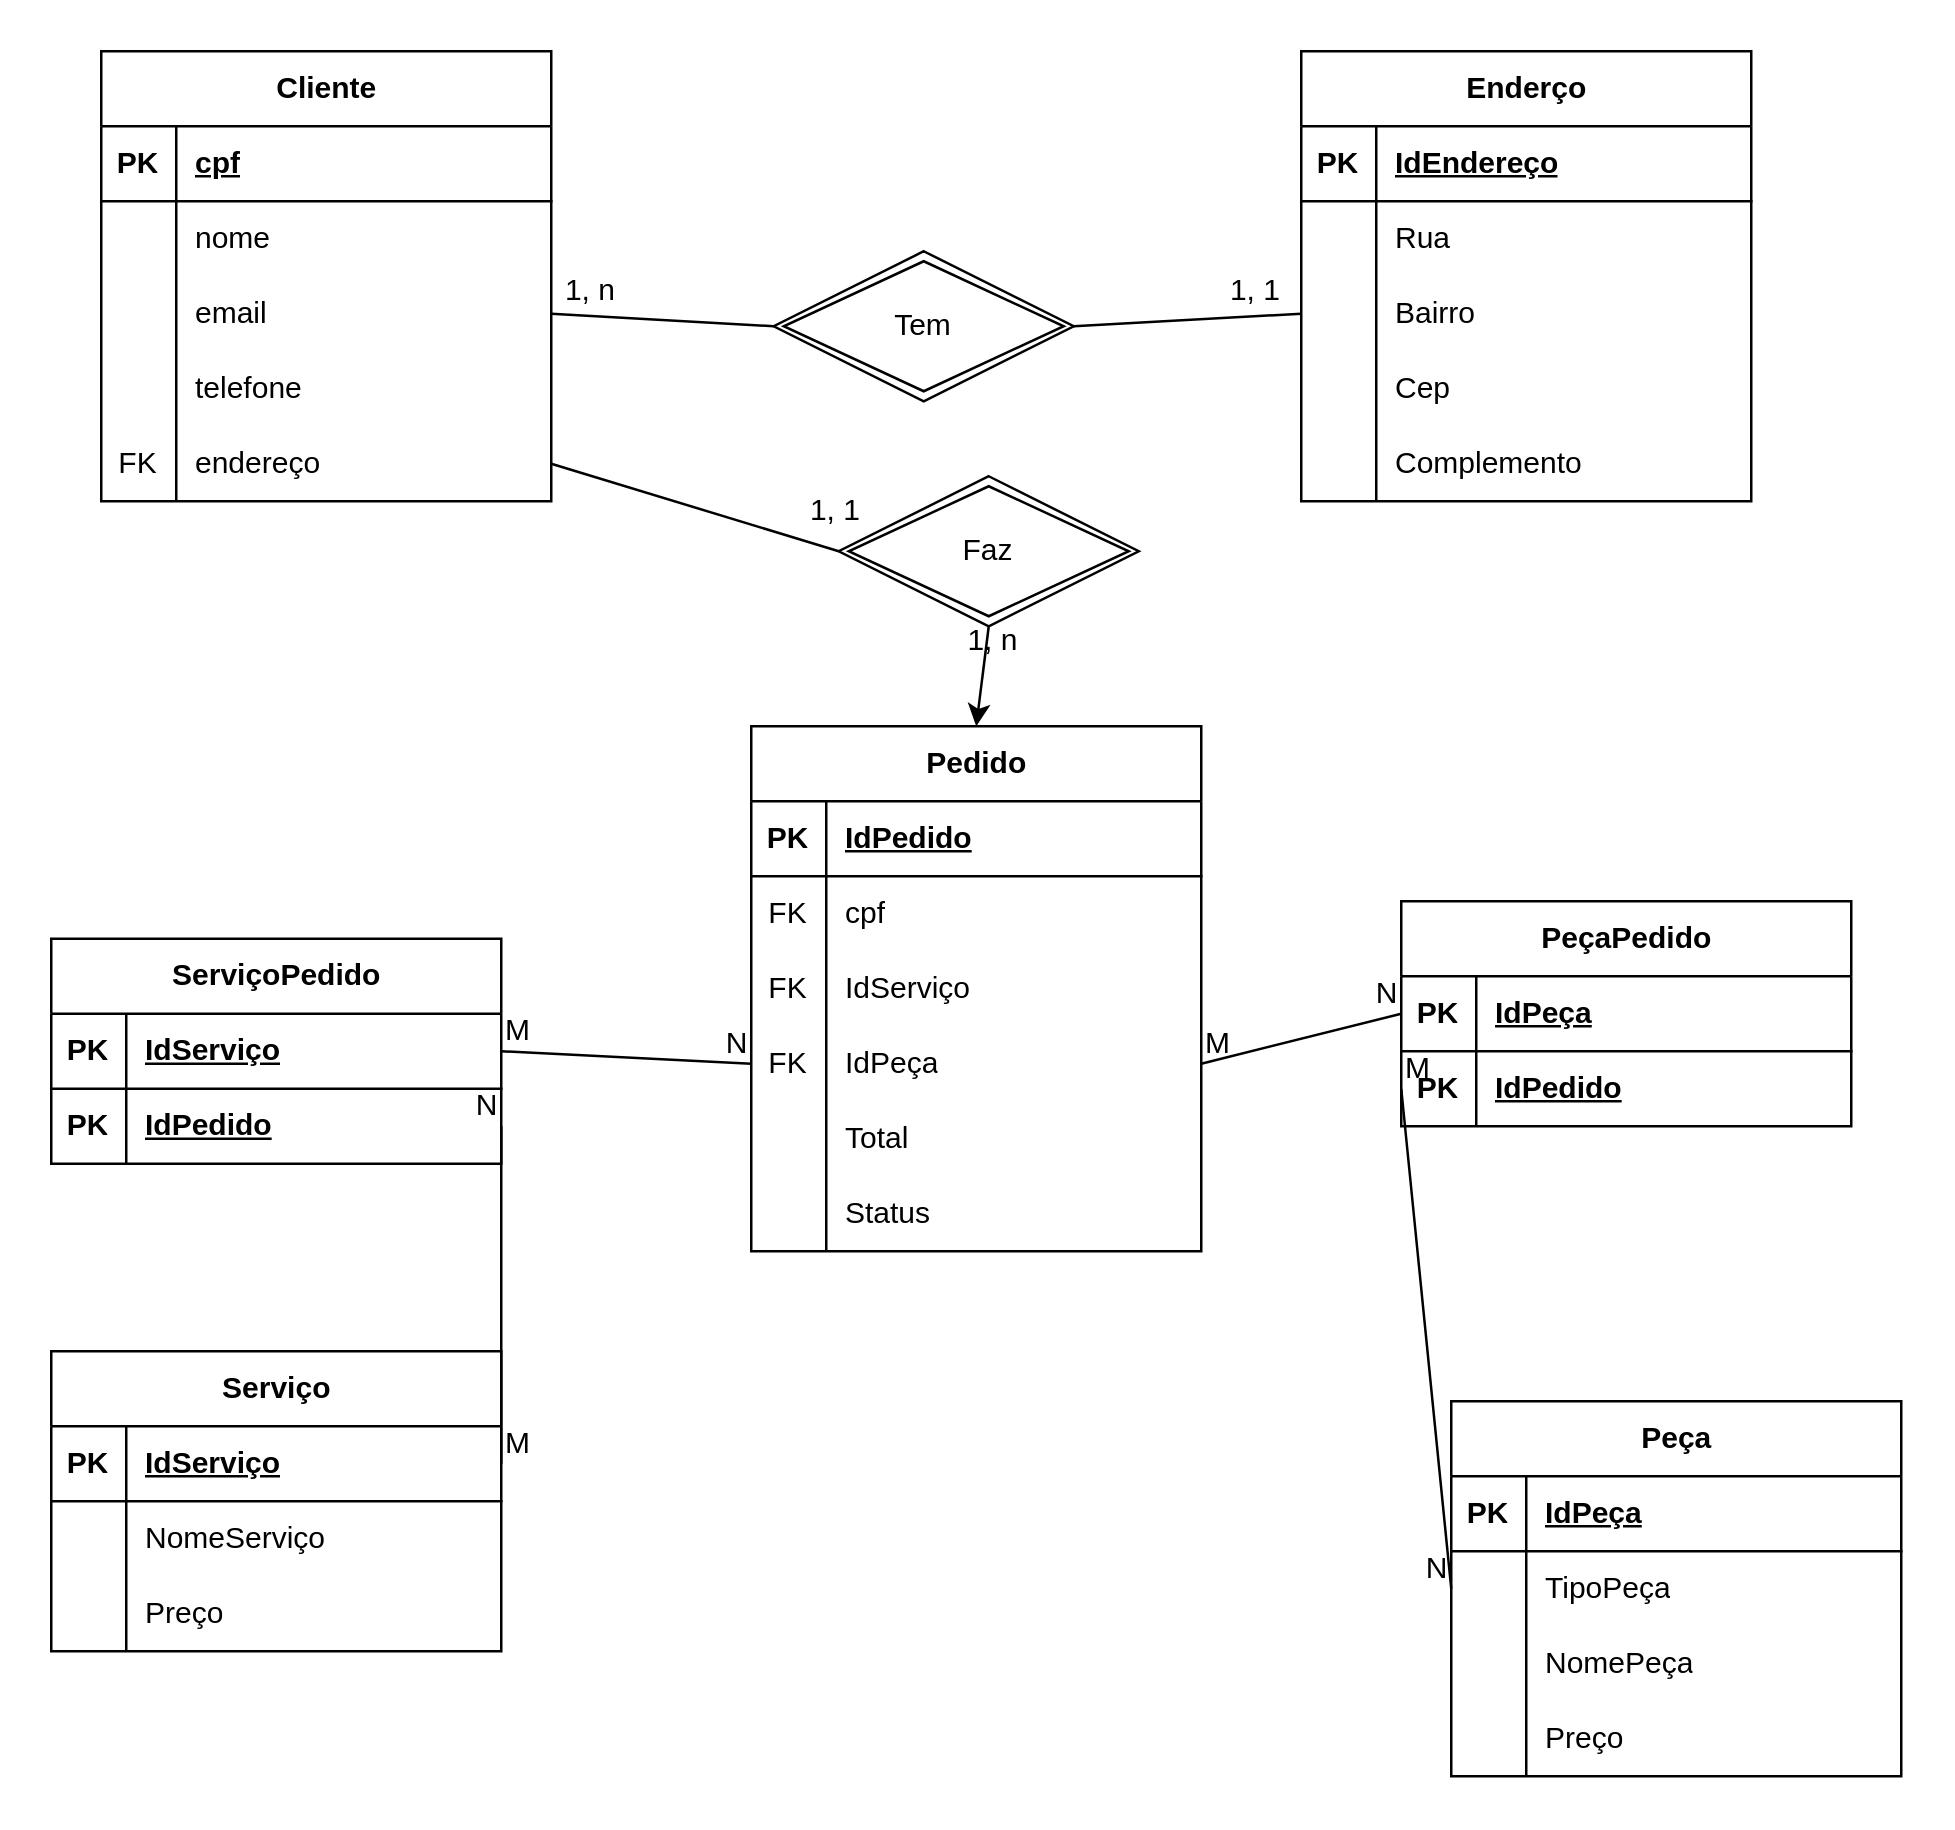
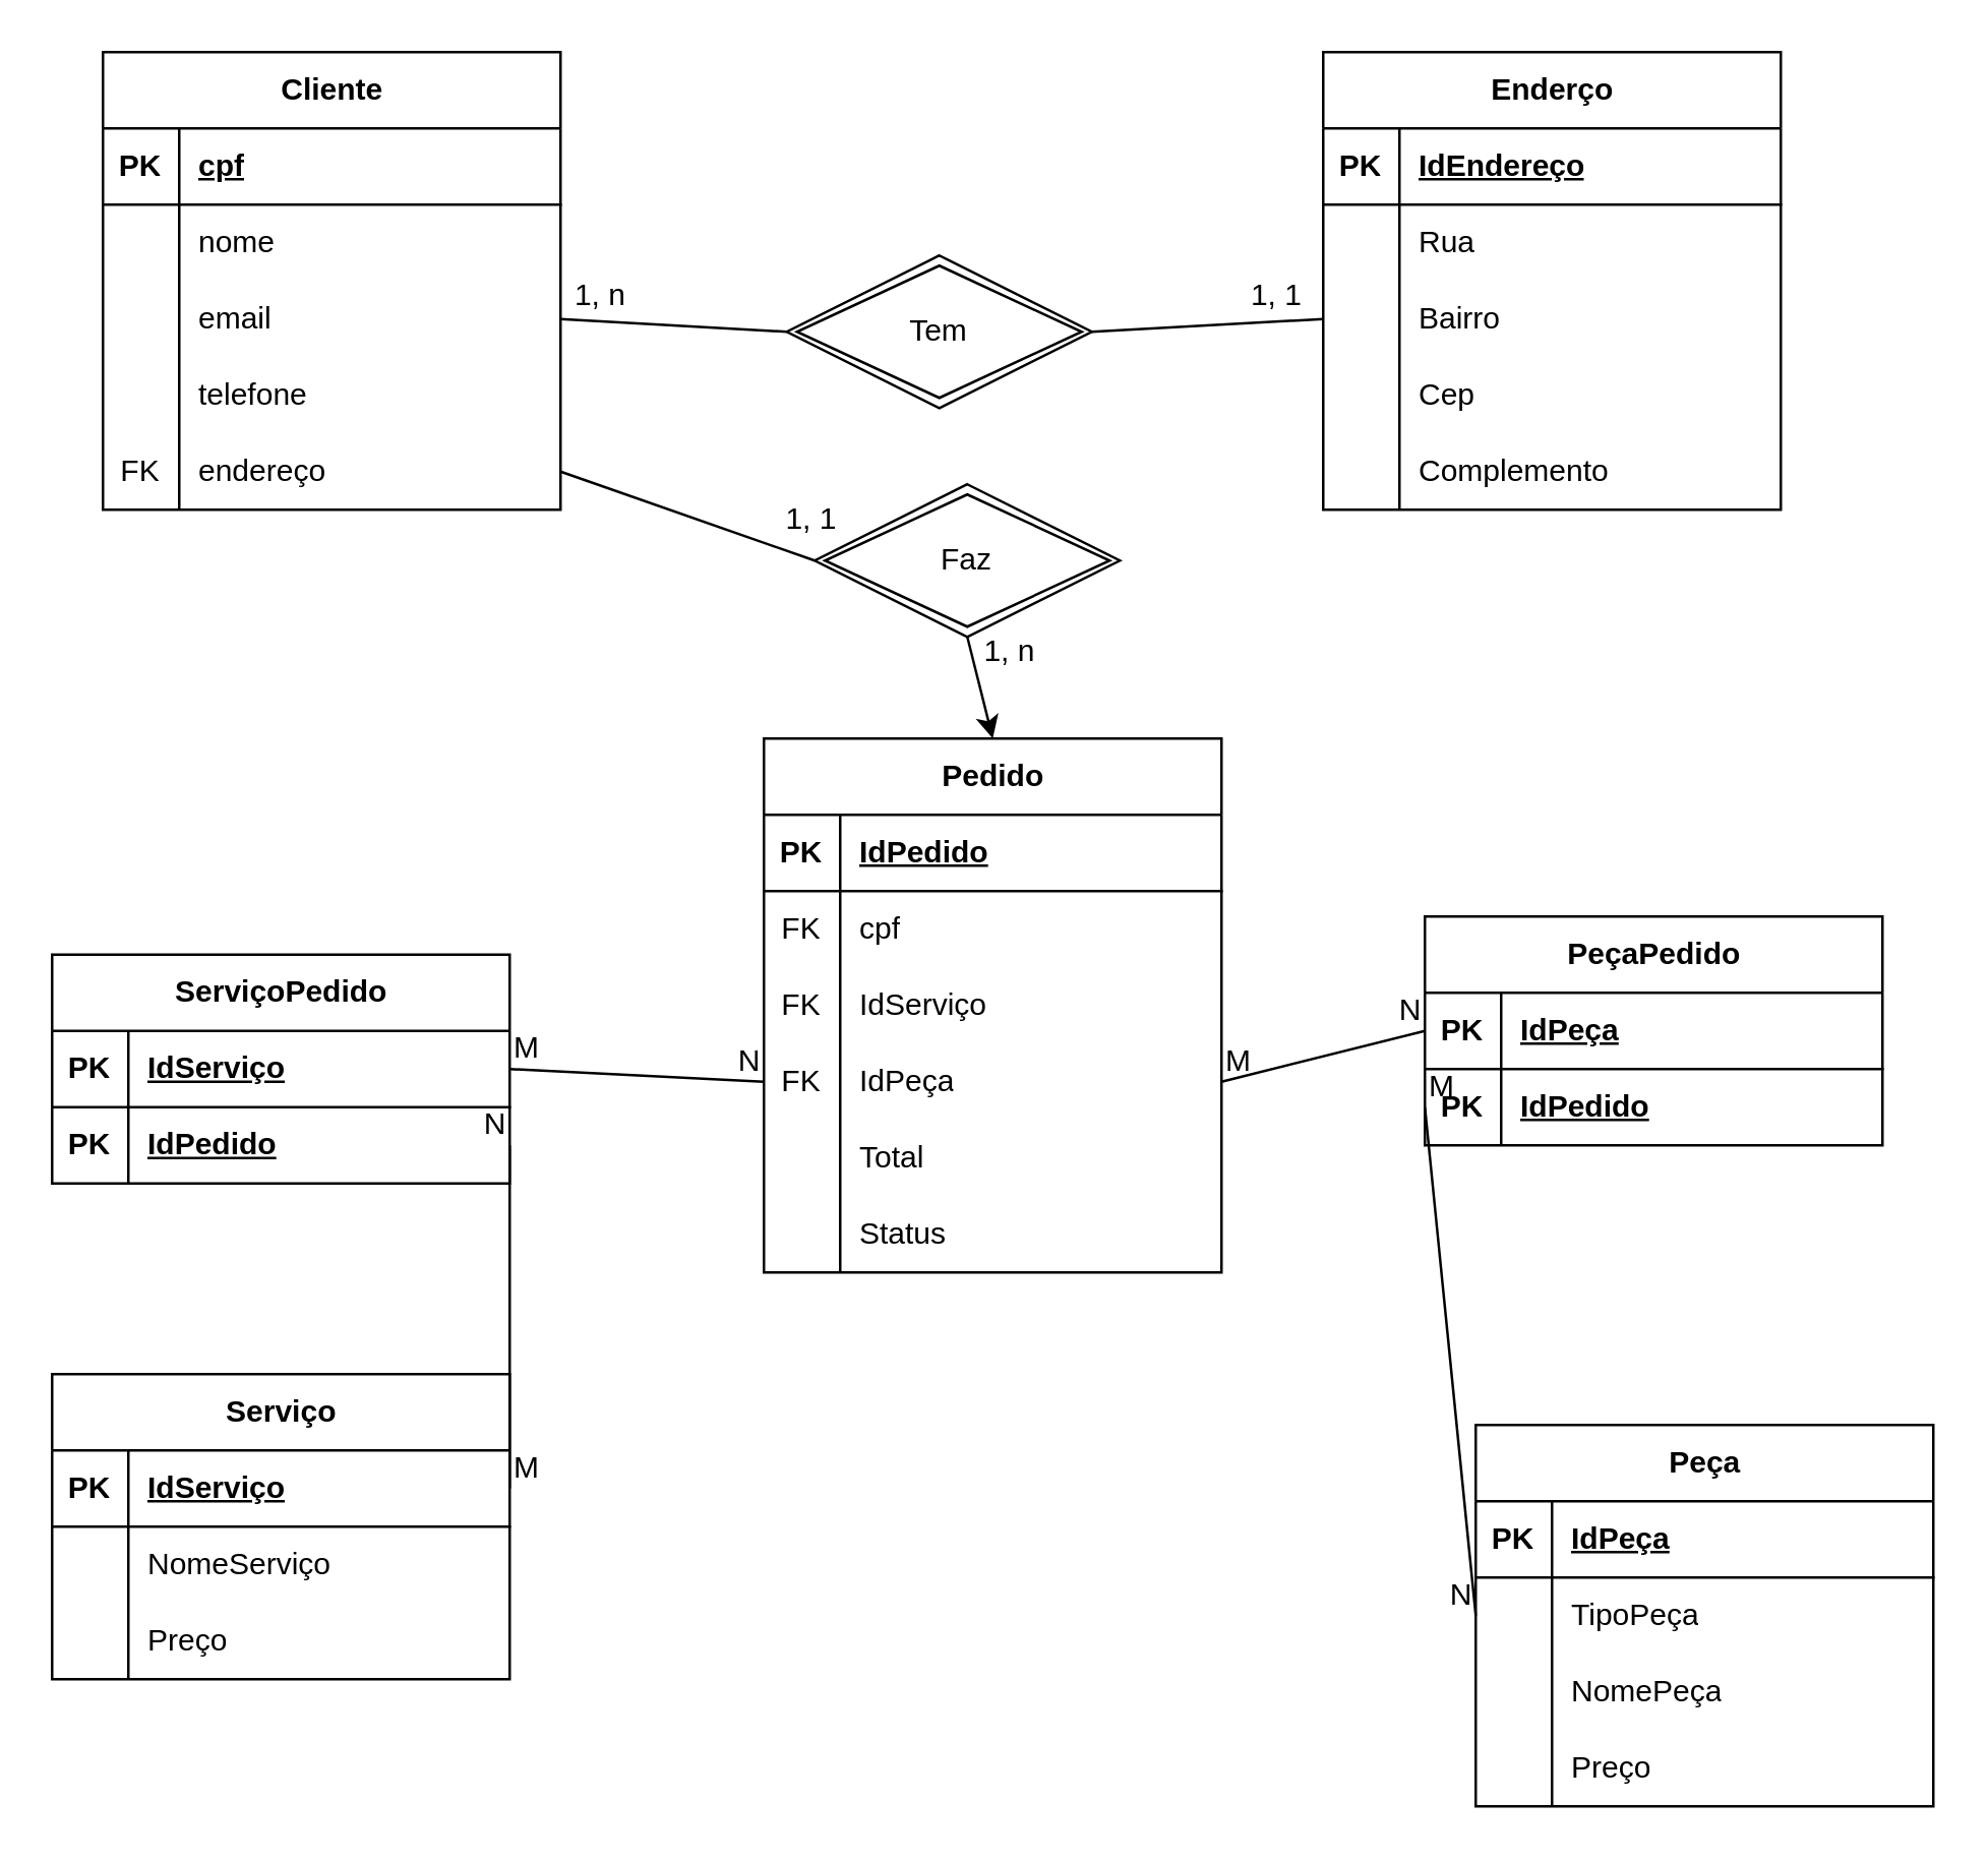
- <mxCell id="78" value="Faz" style="shape=rhombus;double=1;perimeter=rhombusPerimeter;whiteSpace=wrap;html=1;align=center;" vertex="1" parent="1"><mxGeometry x="335" y="190" width="120" height="60" as="geometry" /></mxCell>
+ <mxCell id="78" value="Faz" style="shape=rhombus;double=1;perimeter=rhombusPerimeter;whiteSpace=wrap;html=1;align=center;" vertex="1" parent="1"><mxGeometry x="320" y="190" width="120" height="60" as="geometry" /></mxCell>
